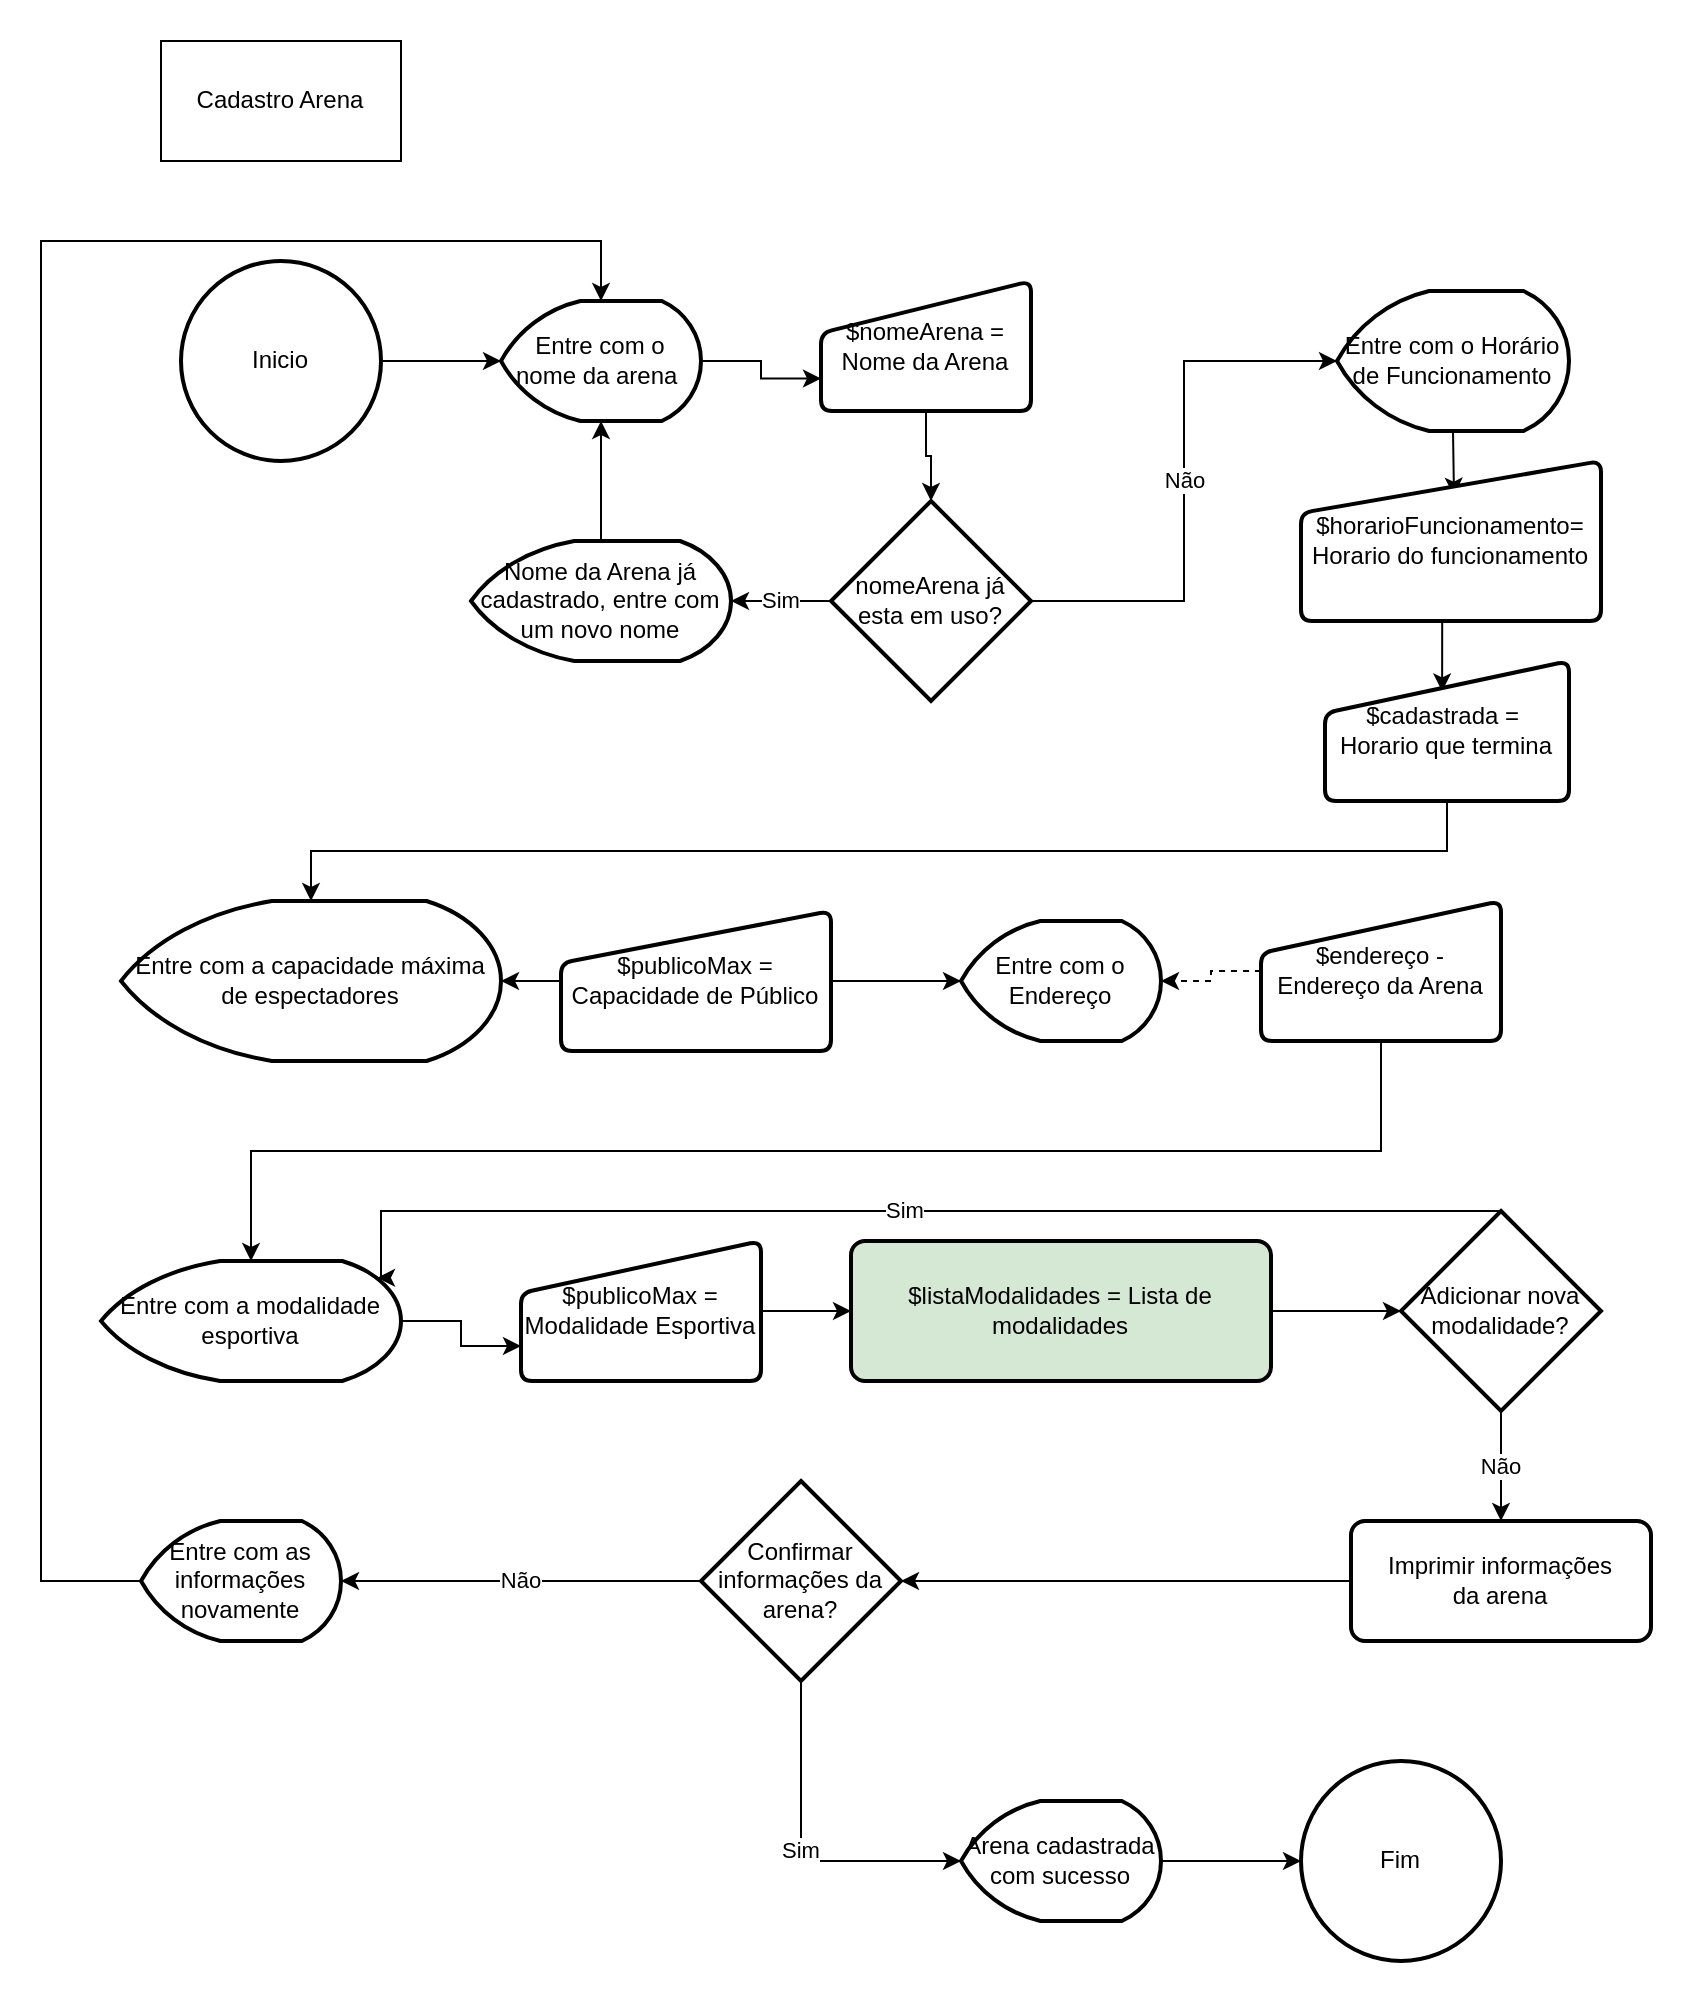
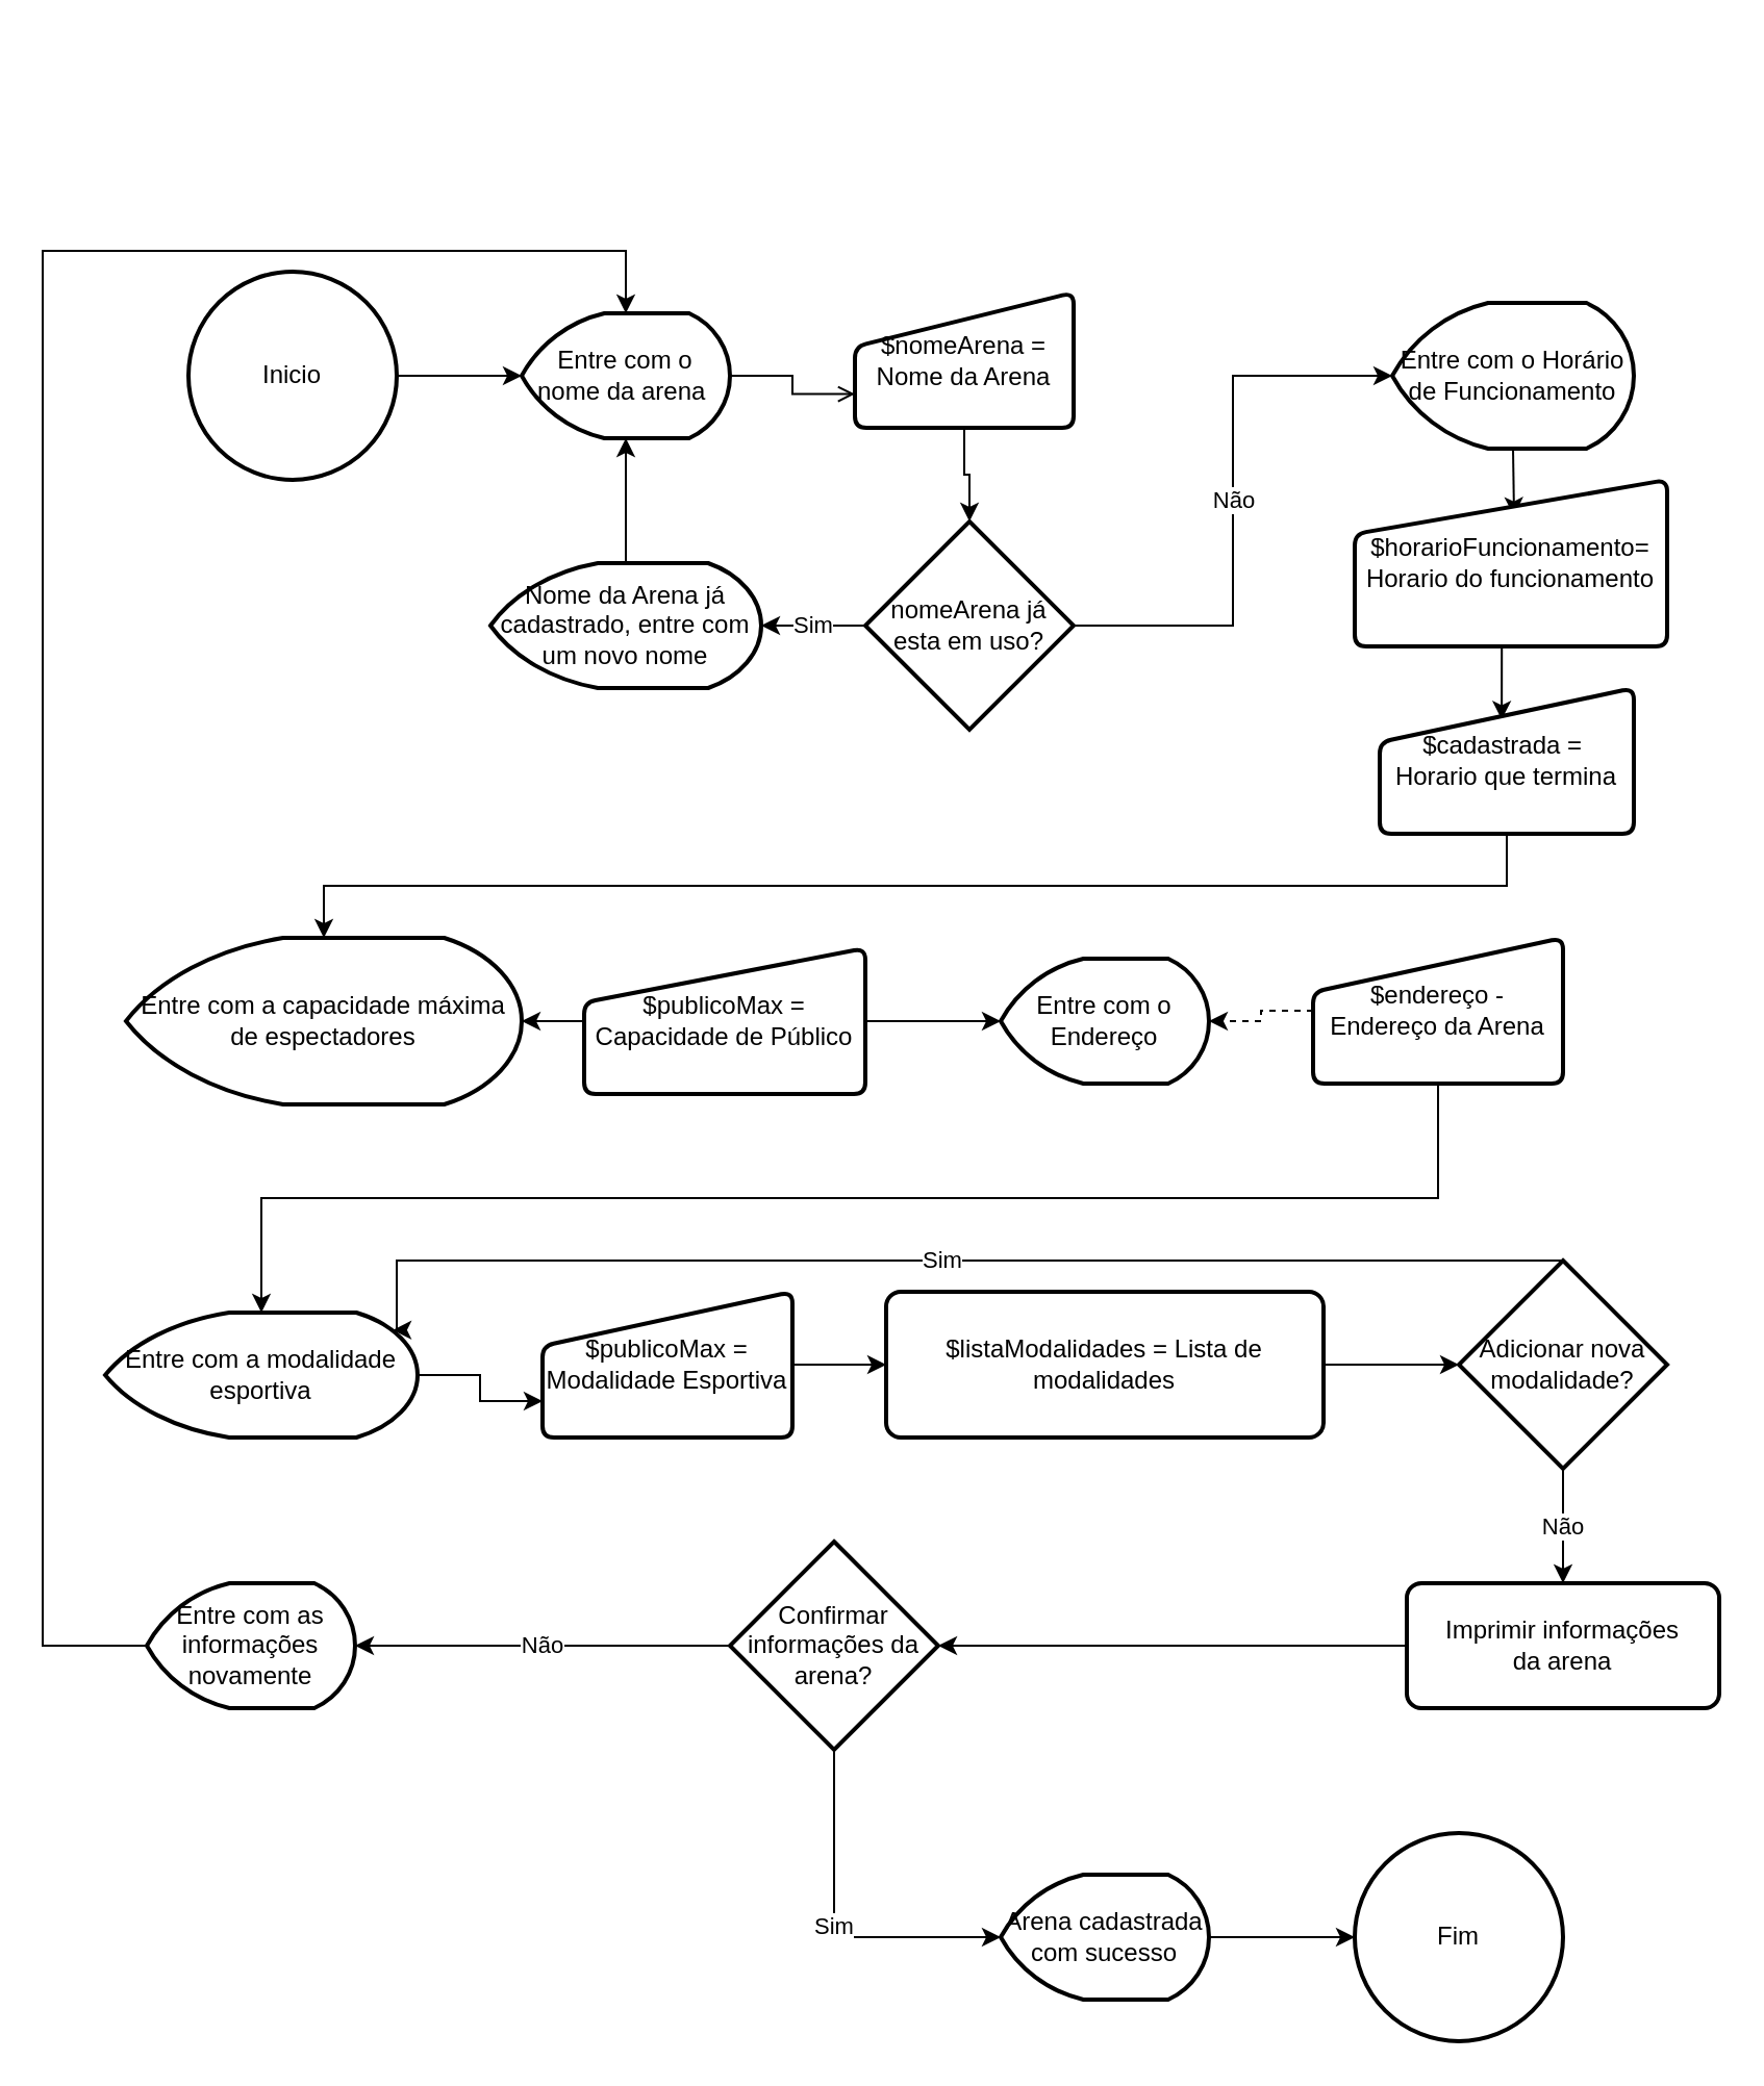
- <mxCell id="2" value="Cadastro Arena" style="rounded=0;whiteSpace=wrap;html=1;" vertex="1" parent="1"><mxGeometry x="80" y="20" width="120" height="60" as="geometry" /></mxCell>
- <mxCell id="5" style="edgeStyle=orthogonalEdgeStyle;rounded=0;orthogonalLoop=1;jettySize=auto;html=1;exitX=1;exitY=0.5;exitDx=0;exitDy=0;exitPerimeter=0;entryX=0;entryY=0.75;entryDx=0;entryDy=0;" edge="1" parent="1" source="6" target="46"><mxGeometry relative="1" as="geometry"><mxPoint x="407.25" y="180" as="targetPoint" /></mxGeometry></mxCell>
+ <mxCell id="5" style="edgeStyle=orthogonalEdgeStyle;rounded=0;orthogonalLoop=1;jettySize=auto;html=1;exitX=1;exitY=0.5;exitDx=0;exitDy=0;exitPerimeter=0;entryX=0;entryY=0.75;entryDx=0;entryDy=0;endArrow=open;" edge="1" parent="1" source="6" target="46"><mxGeometry relative="1" as="geometry"><mxPoint x="407.25" y="180" as="targetPoint" /></mxGeometry></mxCell>
- <mxCell id="32" value="$listaModalidades = Lista de modalidades" style="rounded=1;whiteSpace=wrap;html=1;absoluteArcSize=1;arcSize=14;strokeWidth=2;fillColor=#d5e8d4;" vertex="1" parent="1"><mxGeometry x="425" y="620" width="210" height="70" as="geometry" /></mxCell>
+ <mxCell id="32" value="$listaModalidades = Lista de modalidades" style="rounded=1;whiteSpace=wrap;html=1;absoluteArcSize=1;arcSize=14;strokeWidth=2;" vertex="1" parent="1"><mxGeometry x="425" y="620" width="210" height="70" as="geometry" /></mxCell>
